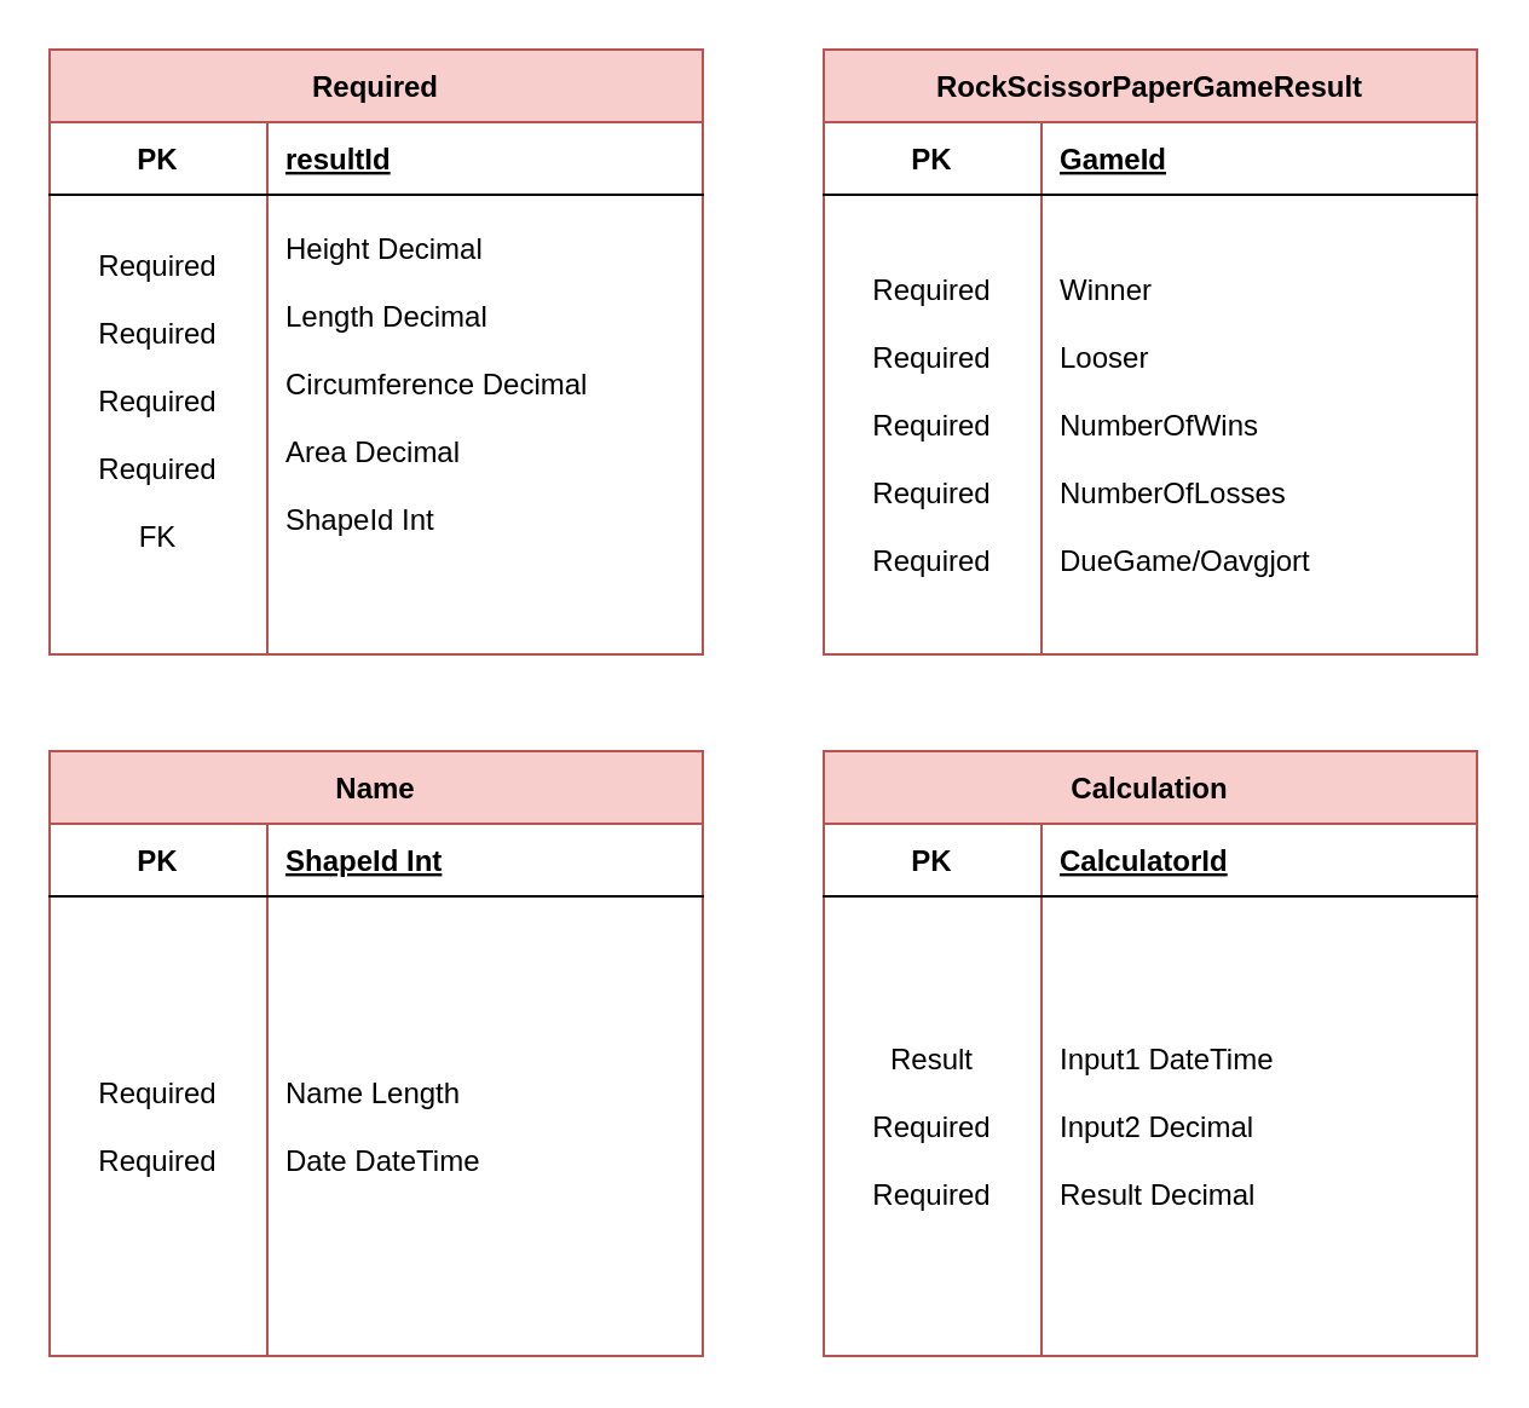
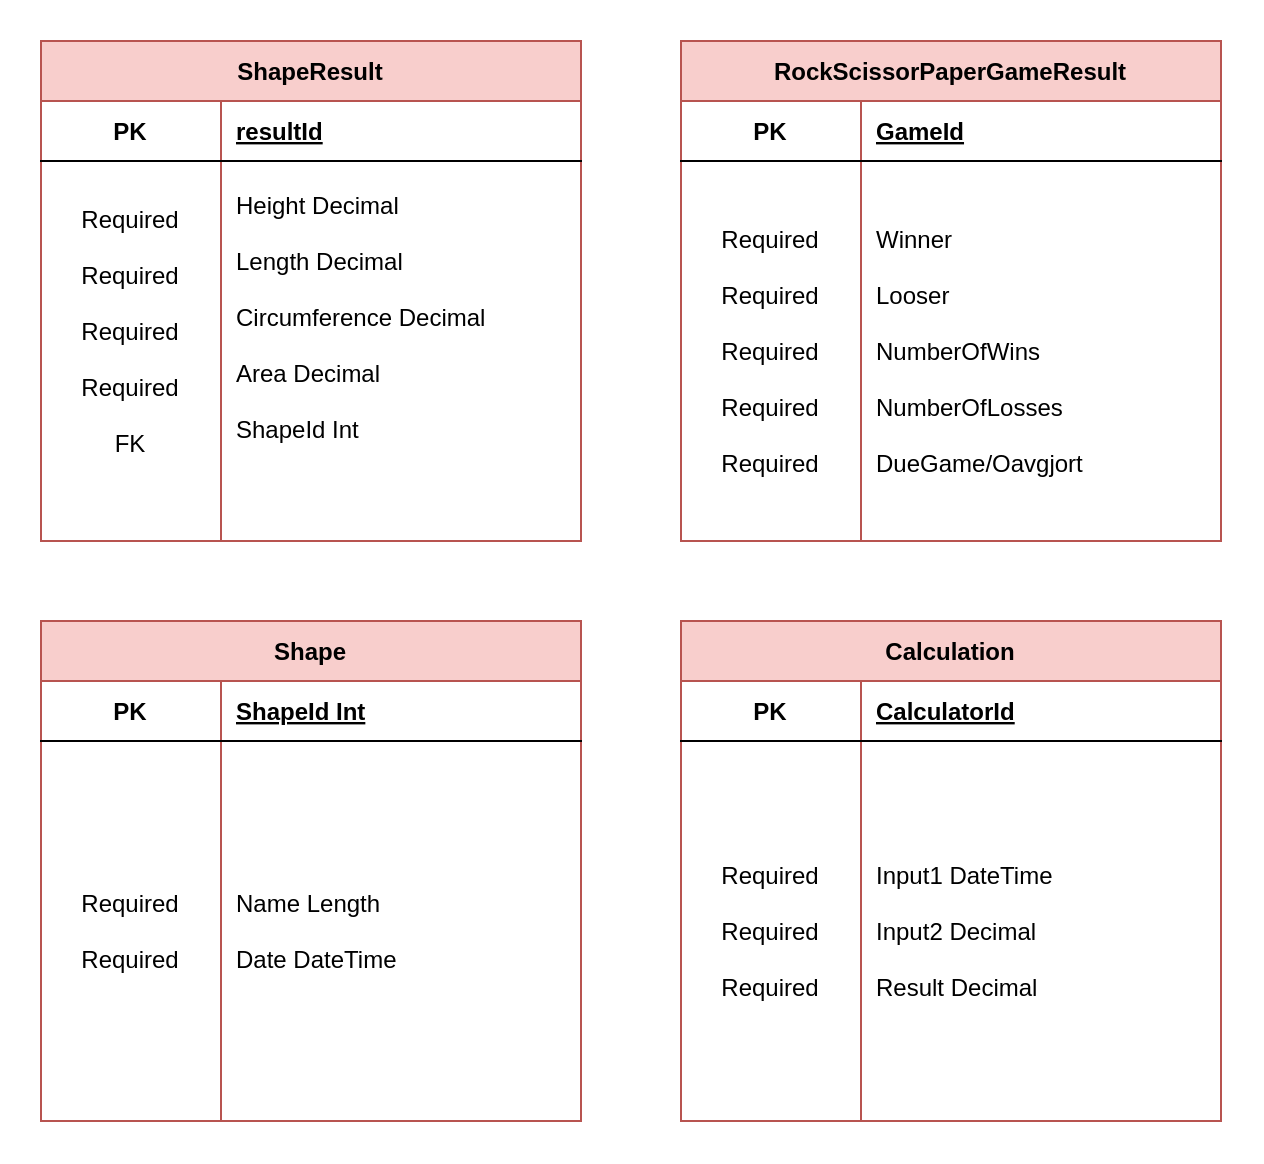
- <mxCell id="2" value="Required" style="shape=table;startSize=30;container=1;collapsible=1;childLayout=tableLayout;fixedRows=1;rowLines=0;fontStyle=1;align=center;resizeLast=1;fillColor=#f8cecc;strokeColor=#b85450;" parent="1" vertex="1"><mxGeometry x="20" y="20" width="270" height="250" as="geometry" /></mxCell>
+ <mxCell id="2" value="ShapeResult" style="shape=table;startSize=30;container=1;collapsible=1;childLayout=tableLayout;fixedRows=1;rowLines=0;fontStyle=1;align=center;resizeLast=1;fillColor=#f8cecc;strokeColor=#b85450;" parent="1" vertex="1"><mxGeometry x="20" y="20" width="270" height="250" as="geometry" /></mxCell>
- <mxCell id="12" value="Name" style="shape=table;startSize=30;container=1;collapsible=1;childLayout=tableLayout;fixedRows=1;rowLines=0;fontStyle=1;align=center;resizeLast=1;fillColor=#f8cecc;strokeColor=#b85450;" vertex="1" parent="1"><mxGeometry x="20" y="310" width="270" height="250" as="geometry" /></mxCell>
+ <mxCell id="12" value="Shape" style="shape=table;startSize=30;container=1;collapsible=1;childLayout=tableLayout;fixedRows=1;rowLines=0;fontStyle=1;align=center;resizeLast=1;fillColor=#f8cecc;strokeColor=#b85450;" vertex="1" parent="1"><mxGeometry x="20" y="310" width="270" height="250" as="geometry" /></mxCell>
- <mxCell id="33" value="Result&#10;&#10;Required&#10;&#10;Required" style="shape=partialRectangle;connectable=0;fillColor=none;top=0;left=0;bottom=0;right=0;editable=1;overflow=hidden;" vertex="1" parent="32"><mxGeometry width="90.0" height="190" as="geometry"><mxRectangle width="90.0" height="190" as="alternateBounds" /></mxGeometry></mxCell>
+ <mxCell id="33" value="Required&#10;&#10;Required&#10;&#10;Required" style="shape=partialRectangle;connectable=0;fillColor=none;top=0;left=0;bottom=0;right=0;editable=1;overflow=hidden;" vertex="1" parent="32"><mxGeometry width="90.0" height="190" as="geometry"><mxRectangle width="90.0" height="190" as="alternateBounds" /></mxGeometry></mxCell>
